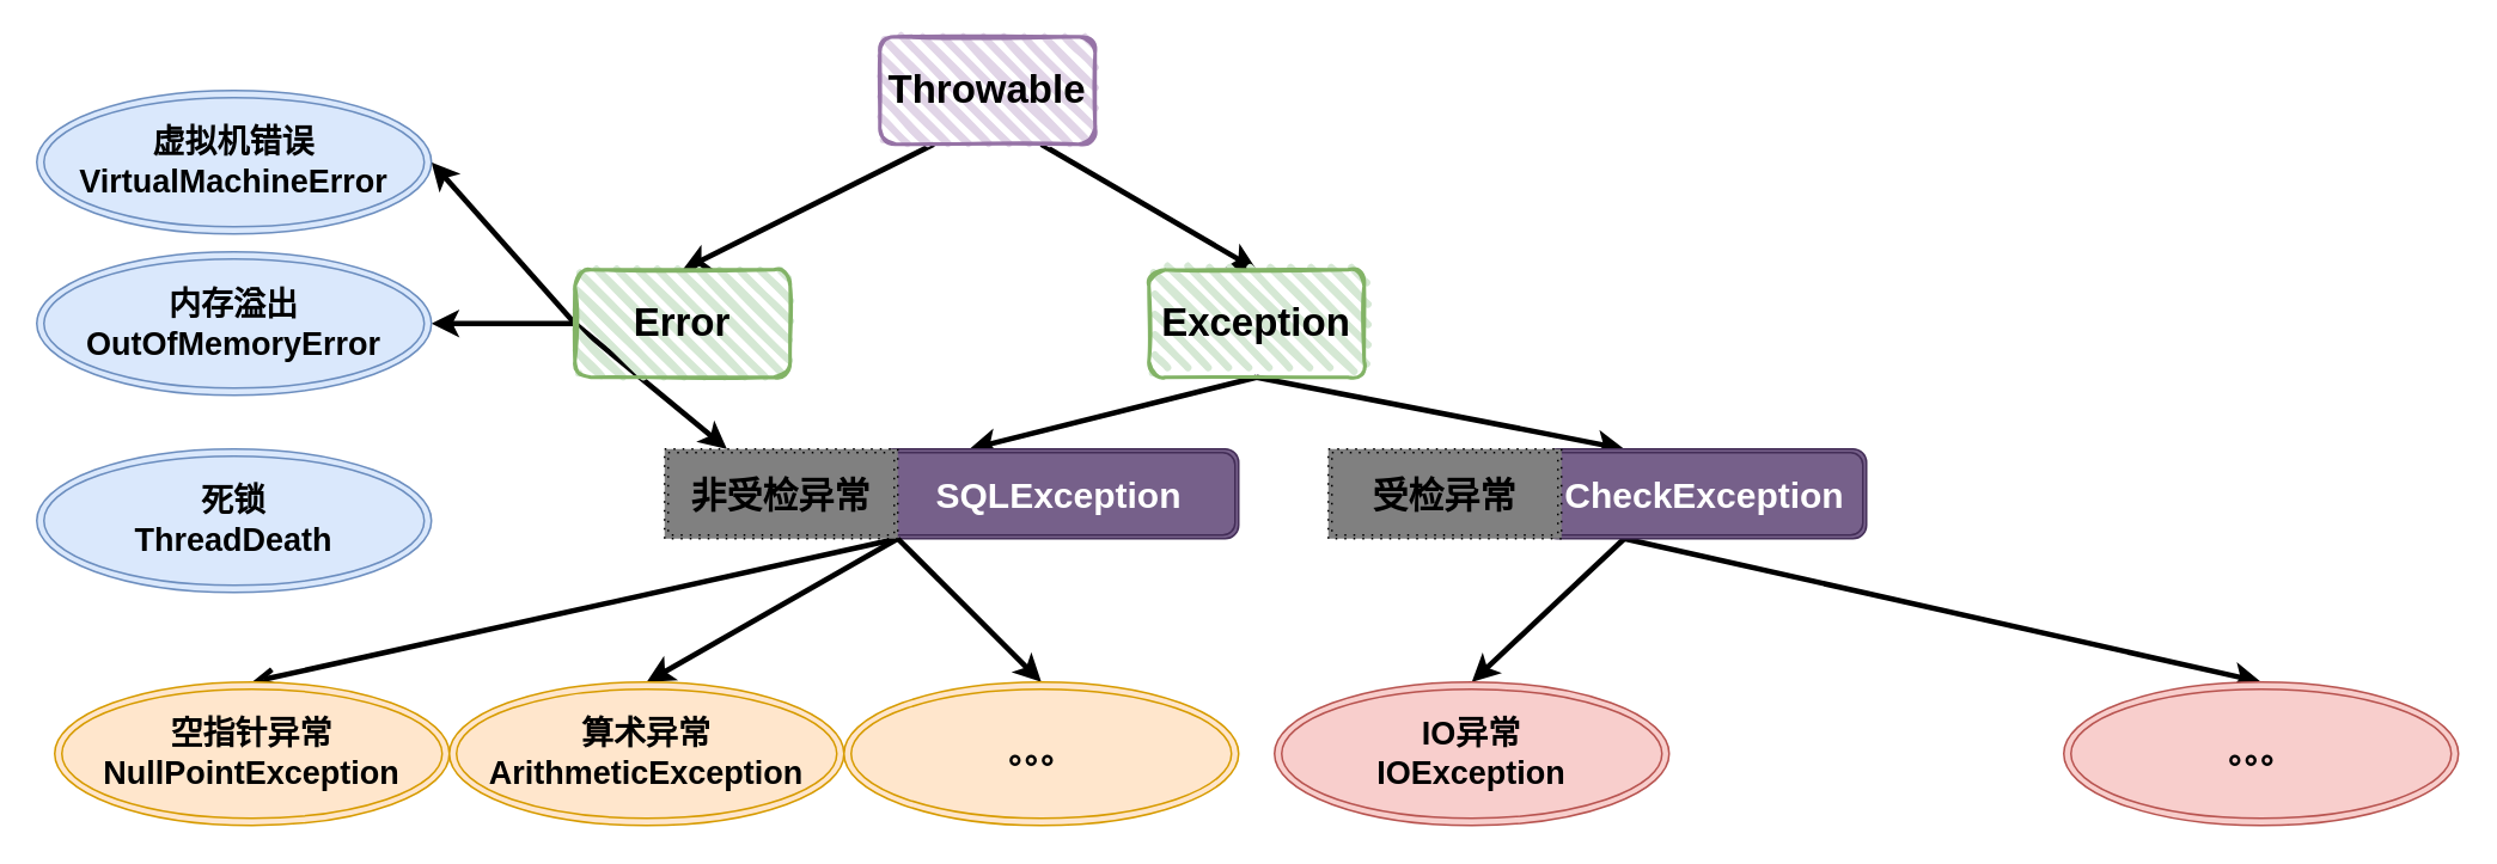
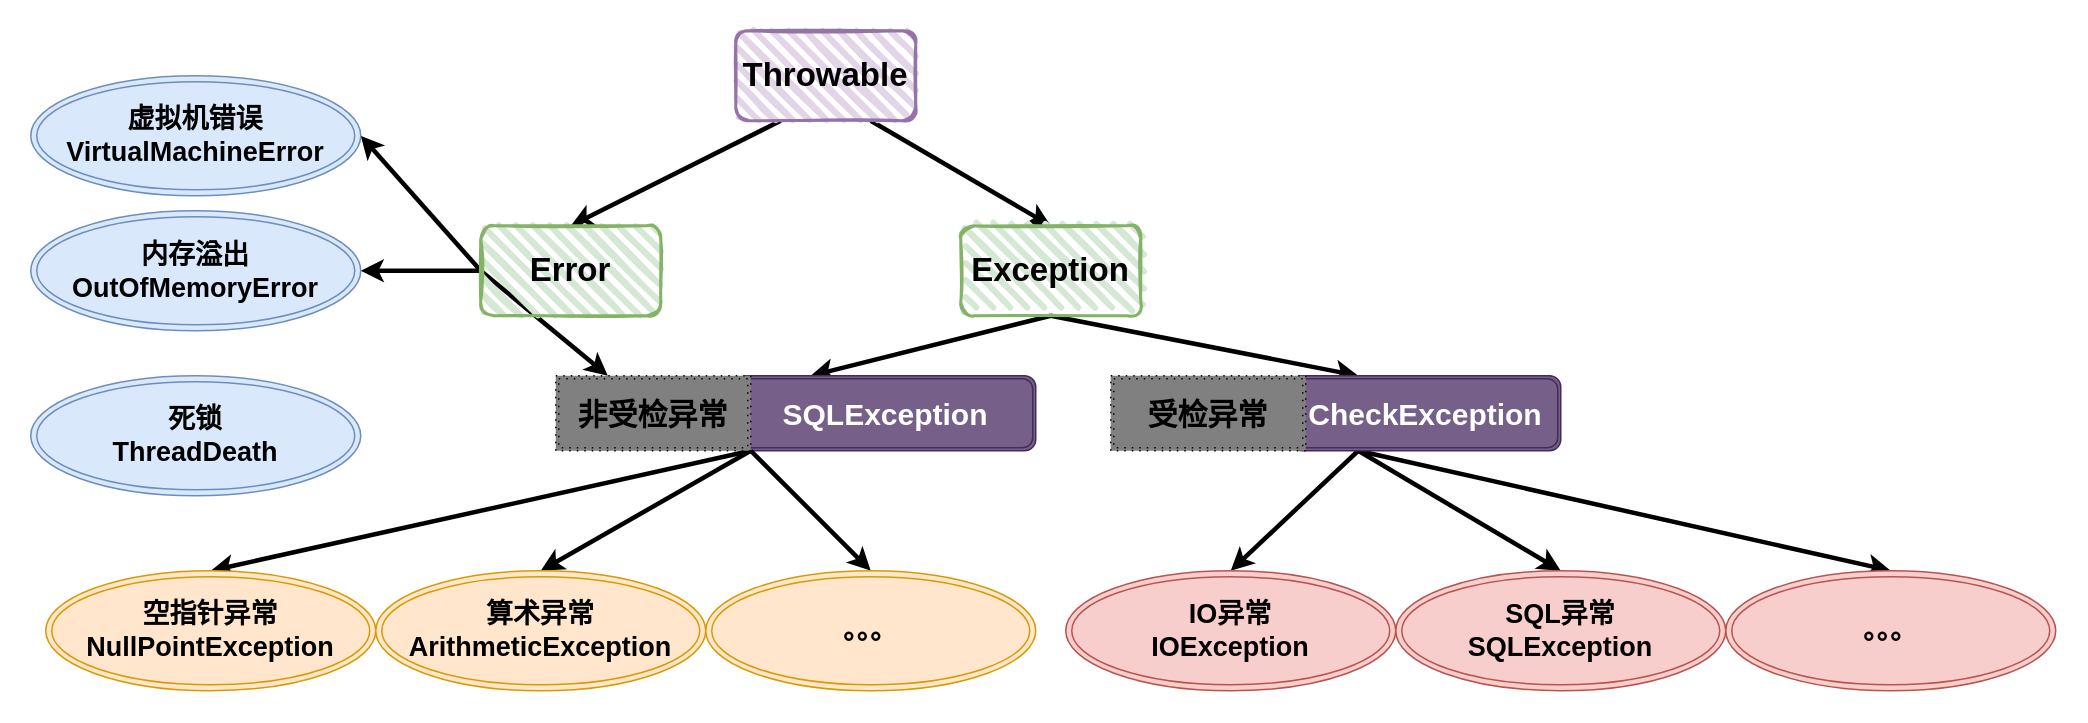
+ <mxCell id="21" style="edgeStyle=none;rounded=0;orthogonalLoop=1;jettySize=auto;html=1;exitX=0.25;exitY=1;exitDx=0;exitDy=0;entryX=0.5;entryY=0;entryDx=0;entryDy=0;strokeWidth=3;" edge="1" parent="1" source="23" target="29"><mxGeometry relative="1" as="geometry" /></mxCell>
- <mxCell id="16" style="edgeStyle=none;rounded=0;orthogonalLoop=1;jettySize=auto;html=1;exitX=1;exitY=1;exitDx=0;exitDy=0;entryX=0.5;entryY=0;entryDx=0;entryDy=0;strokeWidth=3;endArrow=open;" edge="1" parent="1" source="19" target="25"><mxGeometry relative="1" as="geometry" /></mxCell>
+ <mxCell id="16" style="edgeStyle=none;rounded=0;orthogonalLoop=1;jettySize=auto;html=1;exitX=1;exitY=1;exitDx=0;exitDy=0;entryX=0.5;entryY=0;entryDx=0;entryDy=0;strokeWidth=3;" edge="1" parent="1" source="19" target="25"><mxGeometry relative="1" as="geometry" /></mxCell>
+ <mxCell id="29" value="&lt;span style=&quot;font-size: 18px&quot;&gt;&lt;b class=&quot;cs_cursor&quot;&gt;SQL异常&lt;br&gt;SQLException&lt;br&gt;&lt;/b&gt;&lt;/span&gt;" style="ellipse;shape=doubleEllipse;whiteSpace=wrap;html=1;shadow=0;disableMultiStroke=0;disableMultiStrokeFill=0;fillColor=#f8cecc;strokeColor=#b85450;" vertex="1" parent="1"><mxGeometry x="930" y="380" width="220" height="80" as="geometry" /></mxCell>
